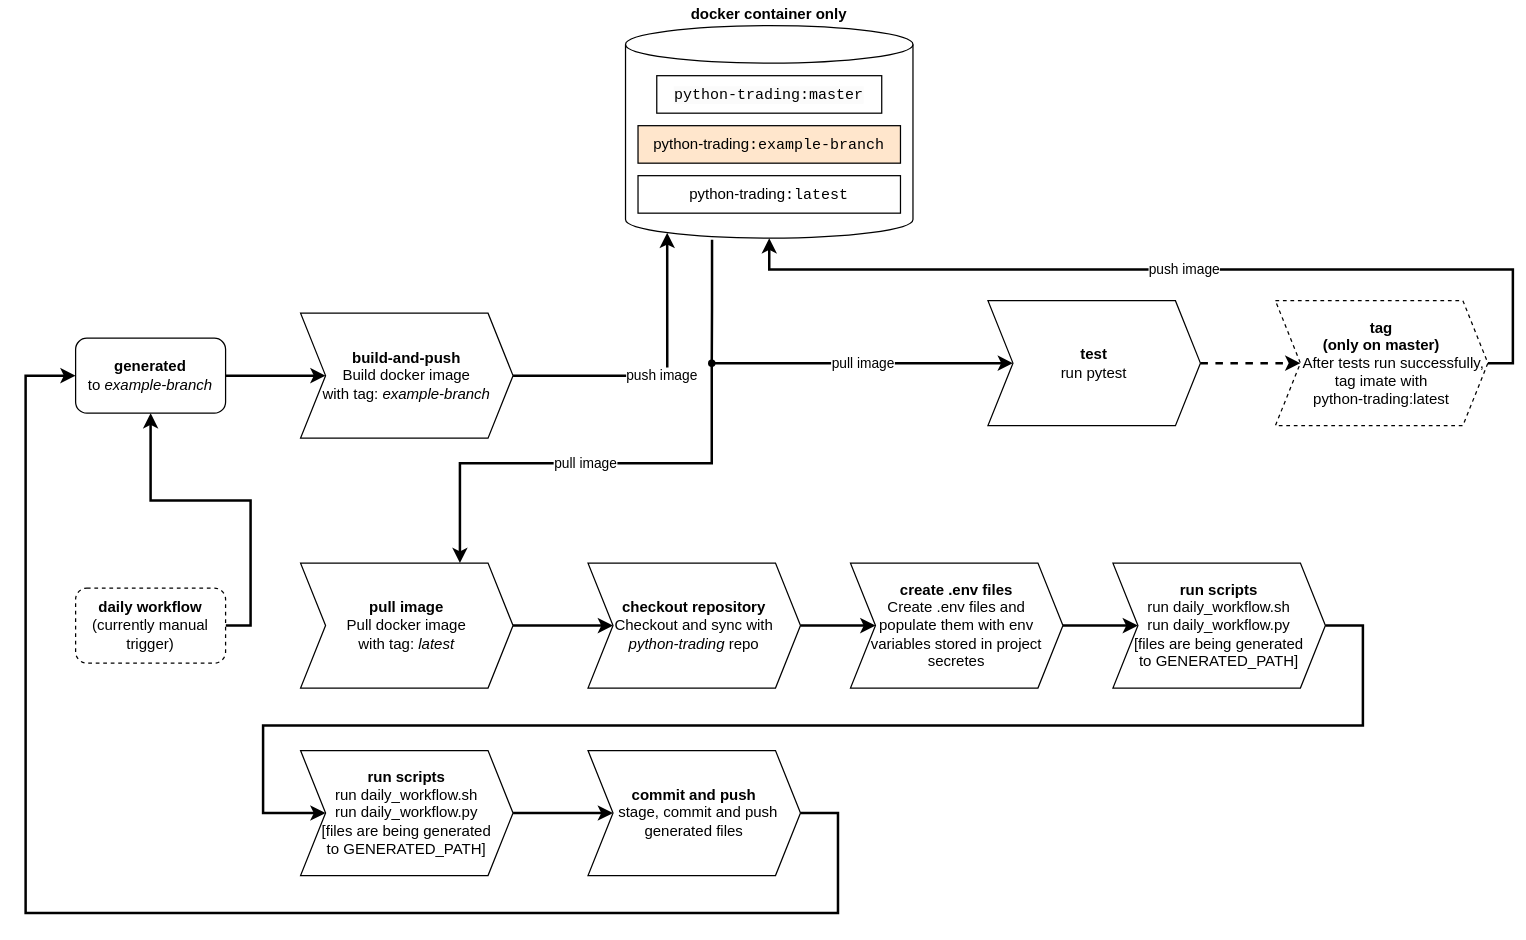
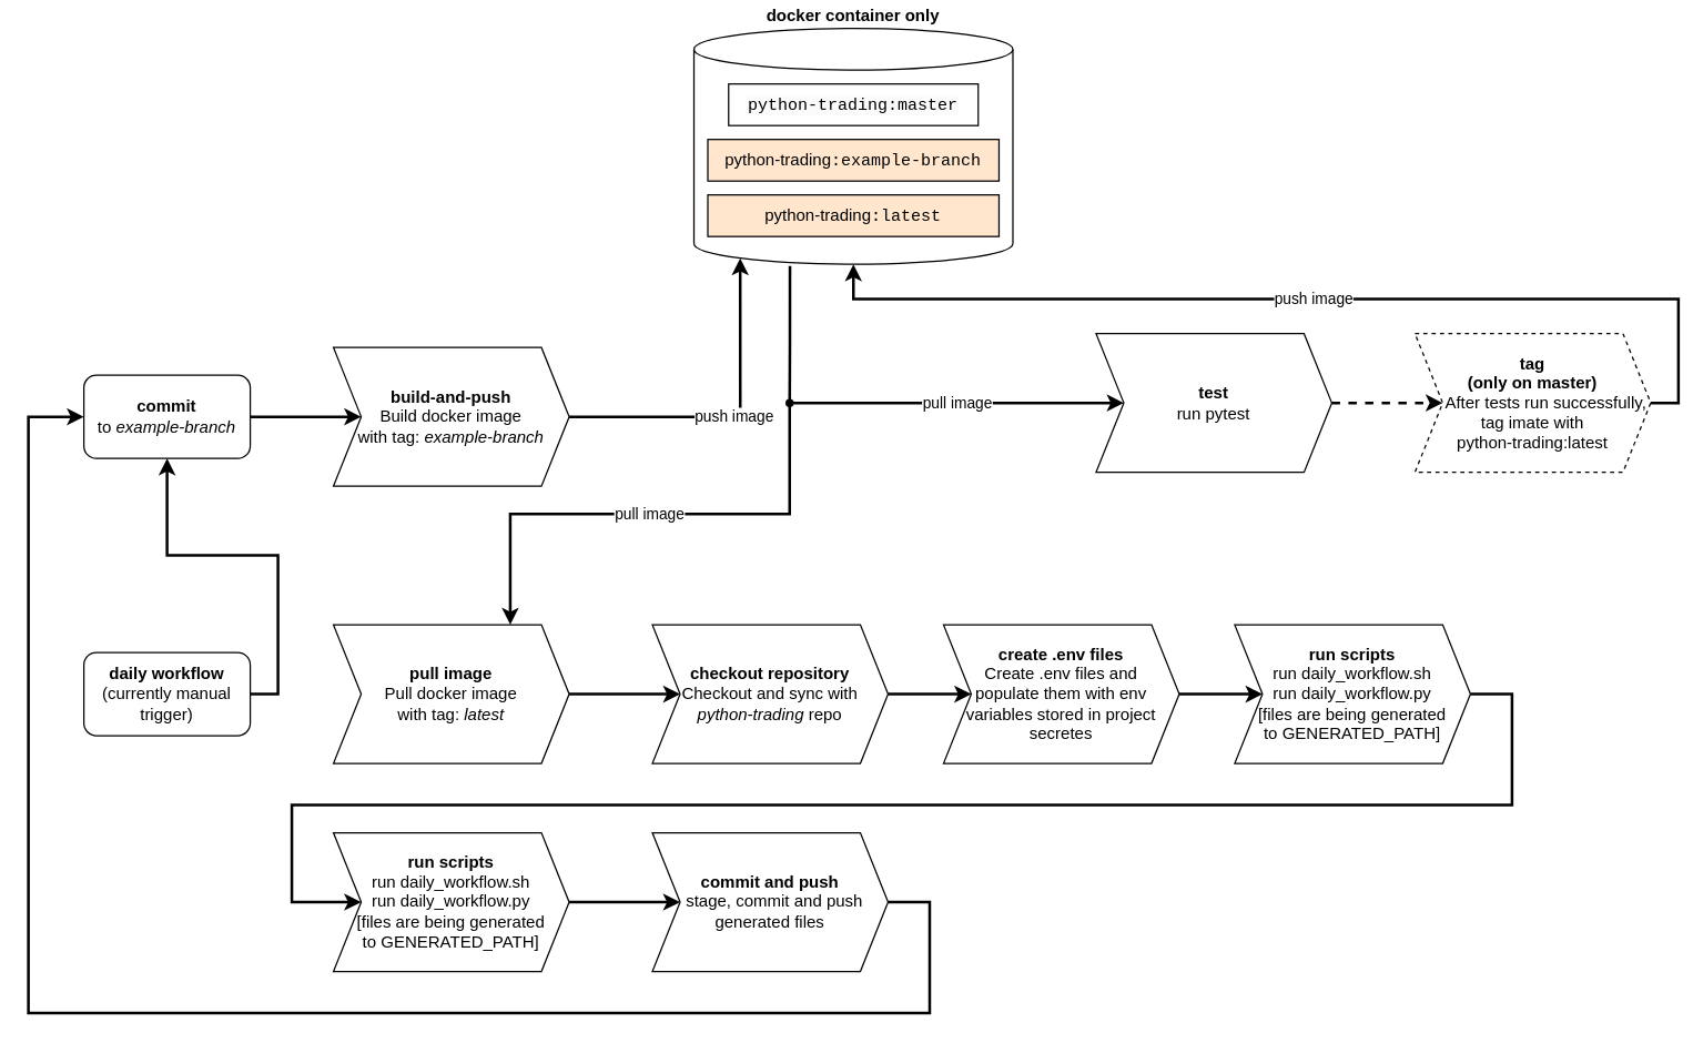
- <mxCell id="28" value="python-trading&lt;span style=&quot;border-color: var(--border-color); box-sizing: border-box; font-family: ui-monospace, SFMono-Regular, &amp;quot;SF Mono&amp;quot;, Menlo, Consolas, &amp;quot;Liberation Mono&amp;quot;, monospace; text-align: left; color: var(--fgColor-done, var(--color-done-fg)) !important;&quot; class=&quot;color-fg-done&quot;&gt;:latest&lt;/span&gt;" style="rounded=0;whiteSpace=wrap;html=1;" vertex="1" parent="1"><mxGeometry x="510" y="140" width="210" height="30" as="geometry" /></mxCell>
+ <mxCell id="28" value="python-trading&lt;span style=&quot;border-color: var(--border-color); box-sizing: border-box; font-family: ui-monospace, SFMono-Regular, &amp;quot;SF Mono&amp;quot;, Menlo, Consolas, &amp;quot;Liberation Mono&amp;quot;, monospace; text-align: left; color: var(--fgColor-done, var(--color-done-fg)) !important;&quot; class=&quot;color-fg-done&quot;&gt;:latest&lt;/span&gt;" style="rounded=0;whiteSpace=wrap;html=1;fillColor=#ffe6cc;" vertex="1" parent="1"><mxGeometry x="510" y="140" width="210" height="30" as="geometry" /></mxCell>
- <mxCell id="3" value="&lt;b&gt;generated&lt;/b&gt; &lt;br&gt;to &lt;i&gt;example-branch&lt;/i&gt;" style="rounded=1;whiteSpace=wrap;html=1;" vertex="1" parent="1"><mxGeometry x="60" y="270" width="120" height="60" as="geometry" /></mxCell>
+ <mxCell id="3" value="&lt;b&gt;commit&lt;/b&gt; &lt;br&gt;to &lt;i&gt;example-branch&lt;/i&gt;" style="rounded=1;whiteSpace=wrap;html=1;" vertex="1" parent="1"><mxGeometry x="60" y="270" width="120" height="60" as="geometry" /></mxCell>
- <mxCell id="11" value="&lt;b&gt;daily workflow&lt;/b&gt;&lt;br&gt;(currently manual trigger)" style="rounded=1;whiteSpace=wrap;html=1;dashed=1;" vertex="1" parent="1"><mxGeometry x="60" y="470" width="120" height="60" as="geometry" /></mxCell>
+ <mxCell id="11" value="&lt;b&gt;daily workflow&lt;/b&gt;&lt;br&gt;(currently manual trigger)" style="rounded=1;whiteSpace=wrap;html=1;" vertex="1" parent="1"><mxGeometry x="60" y="470" width="120" height="60" as="geometry" /></mxCell>
